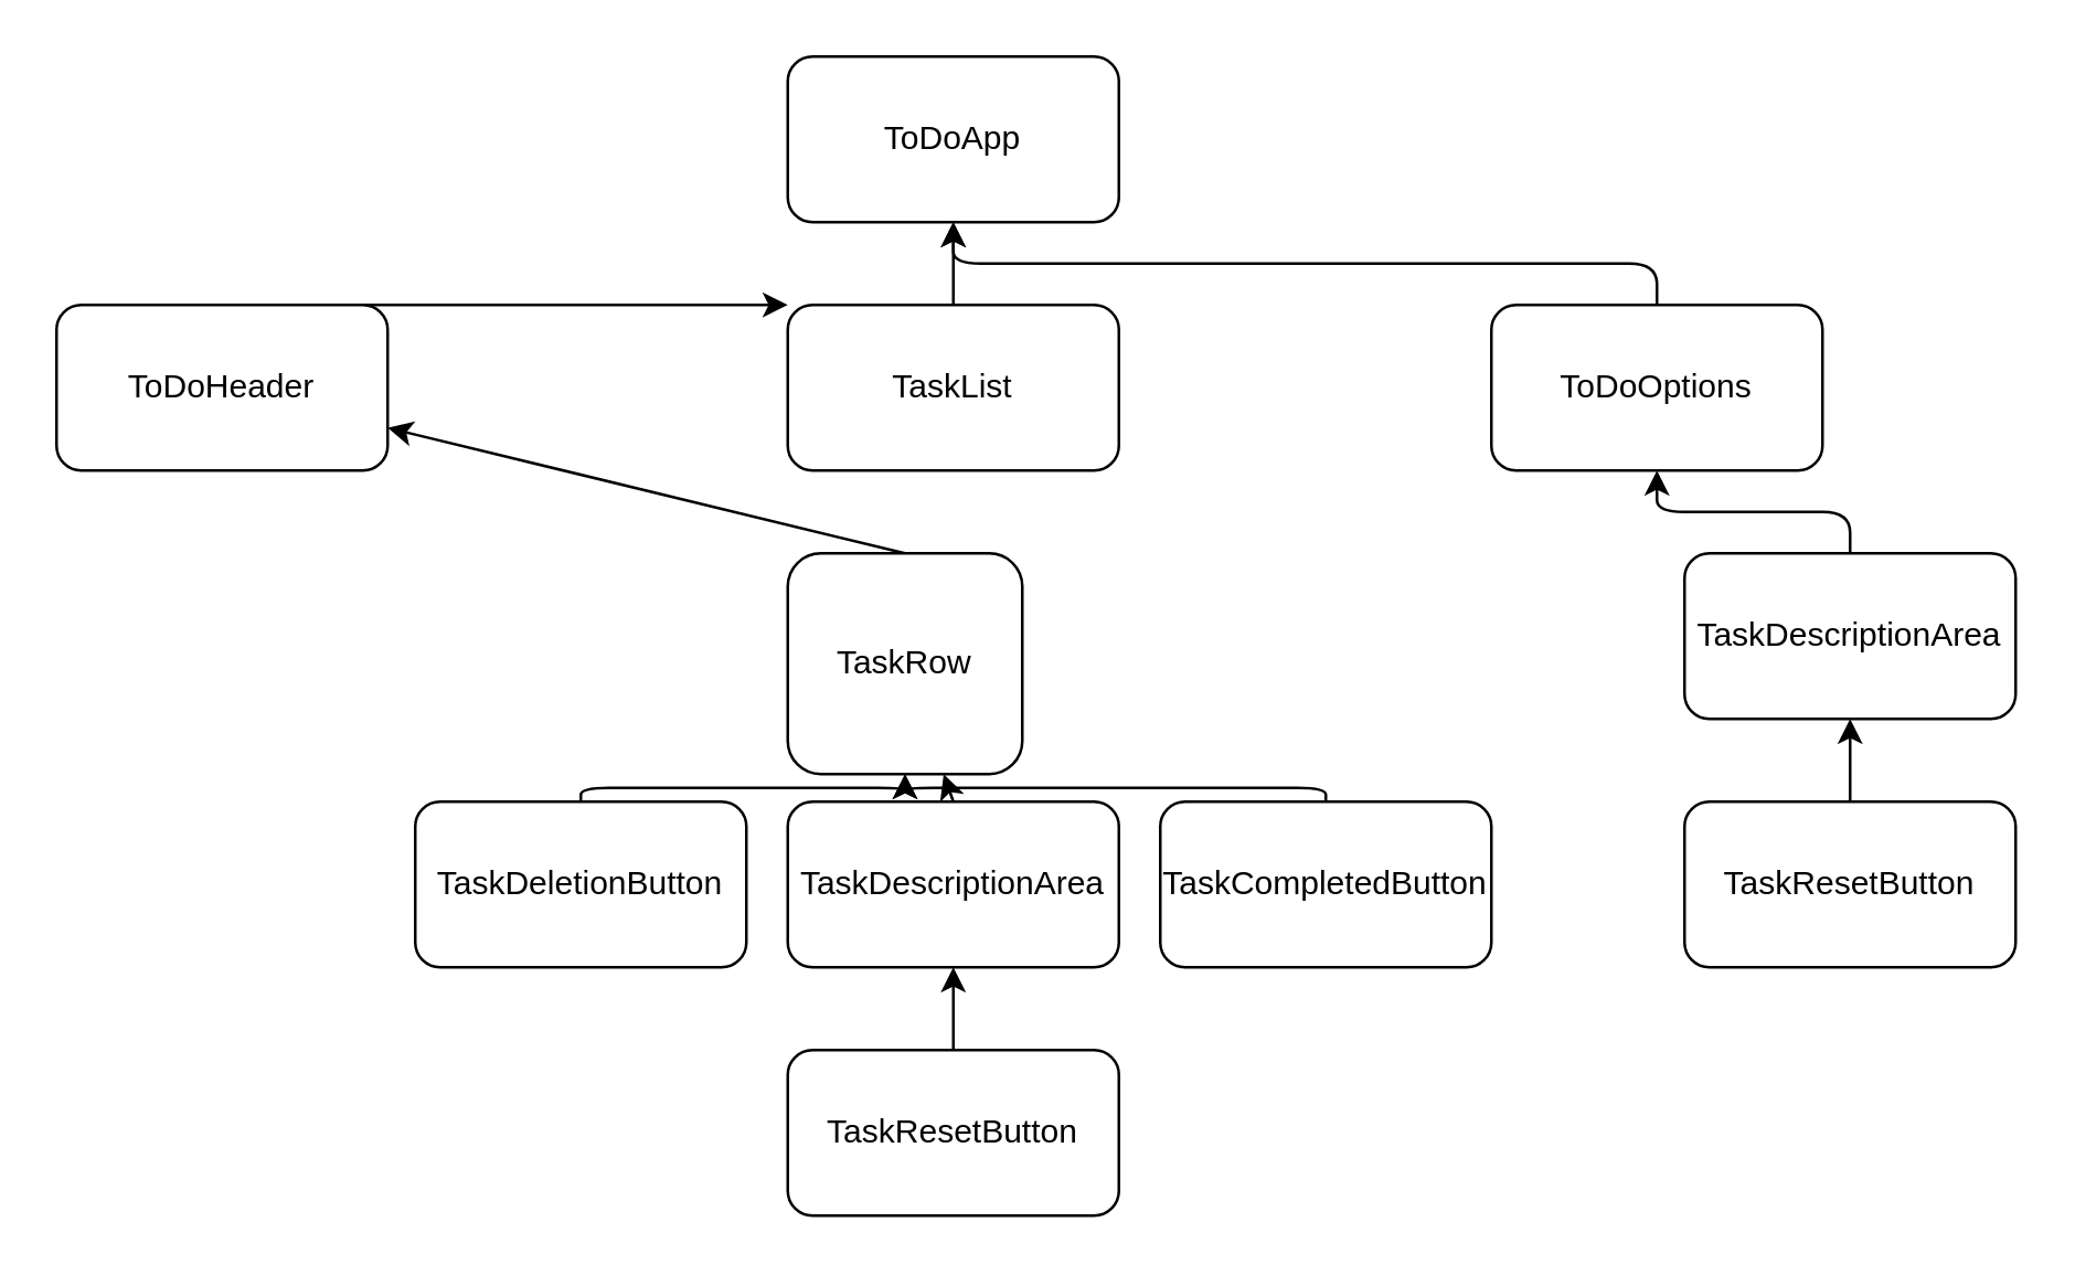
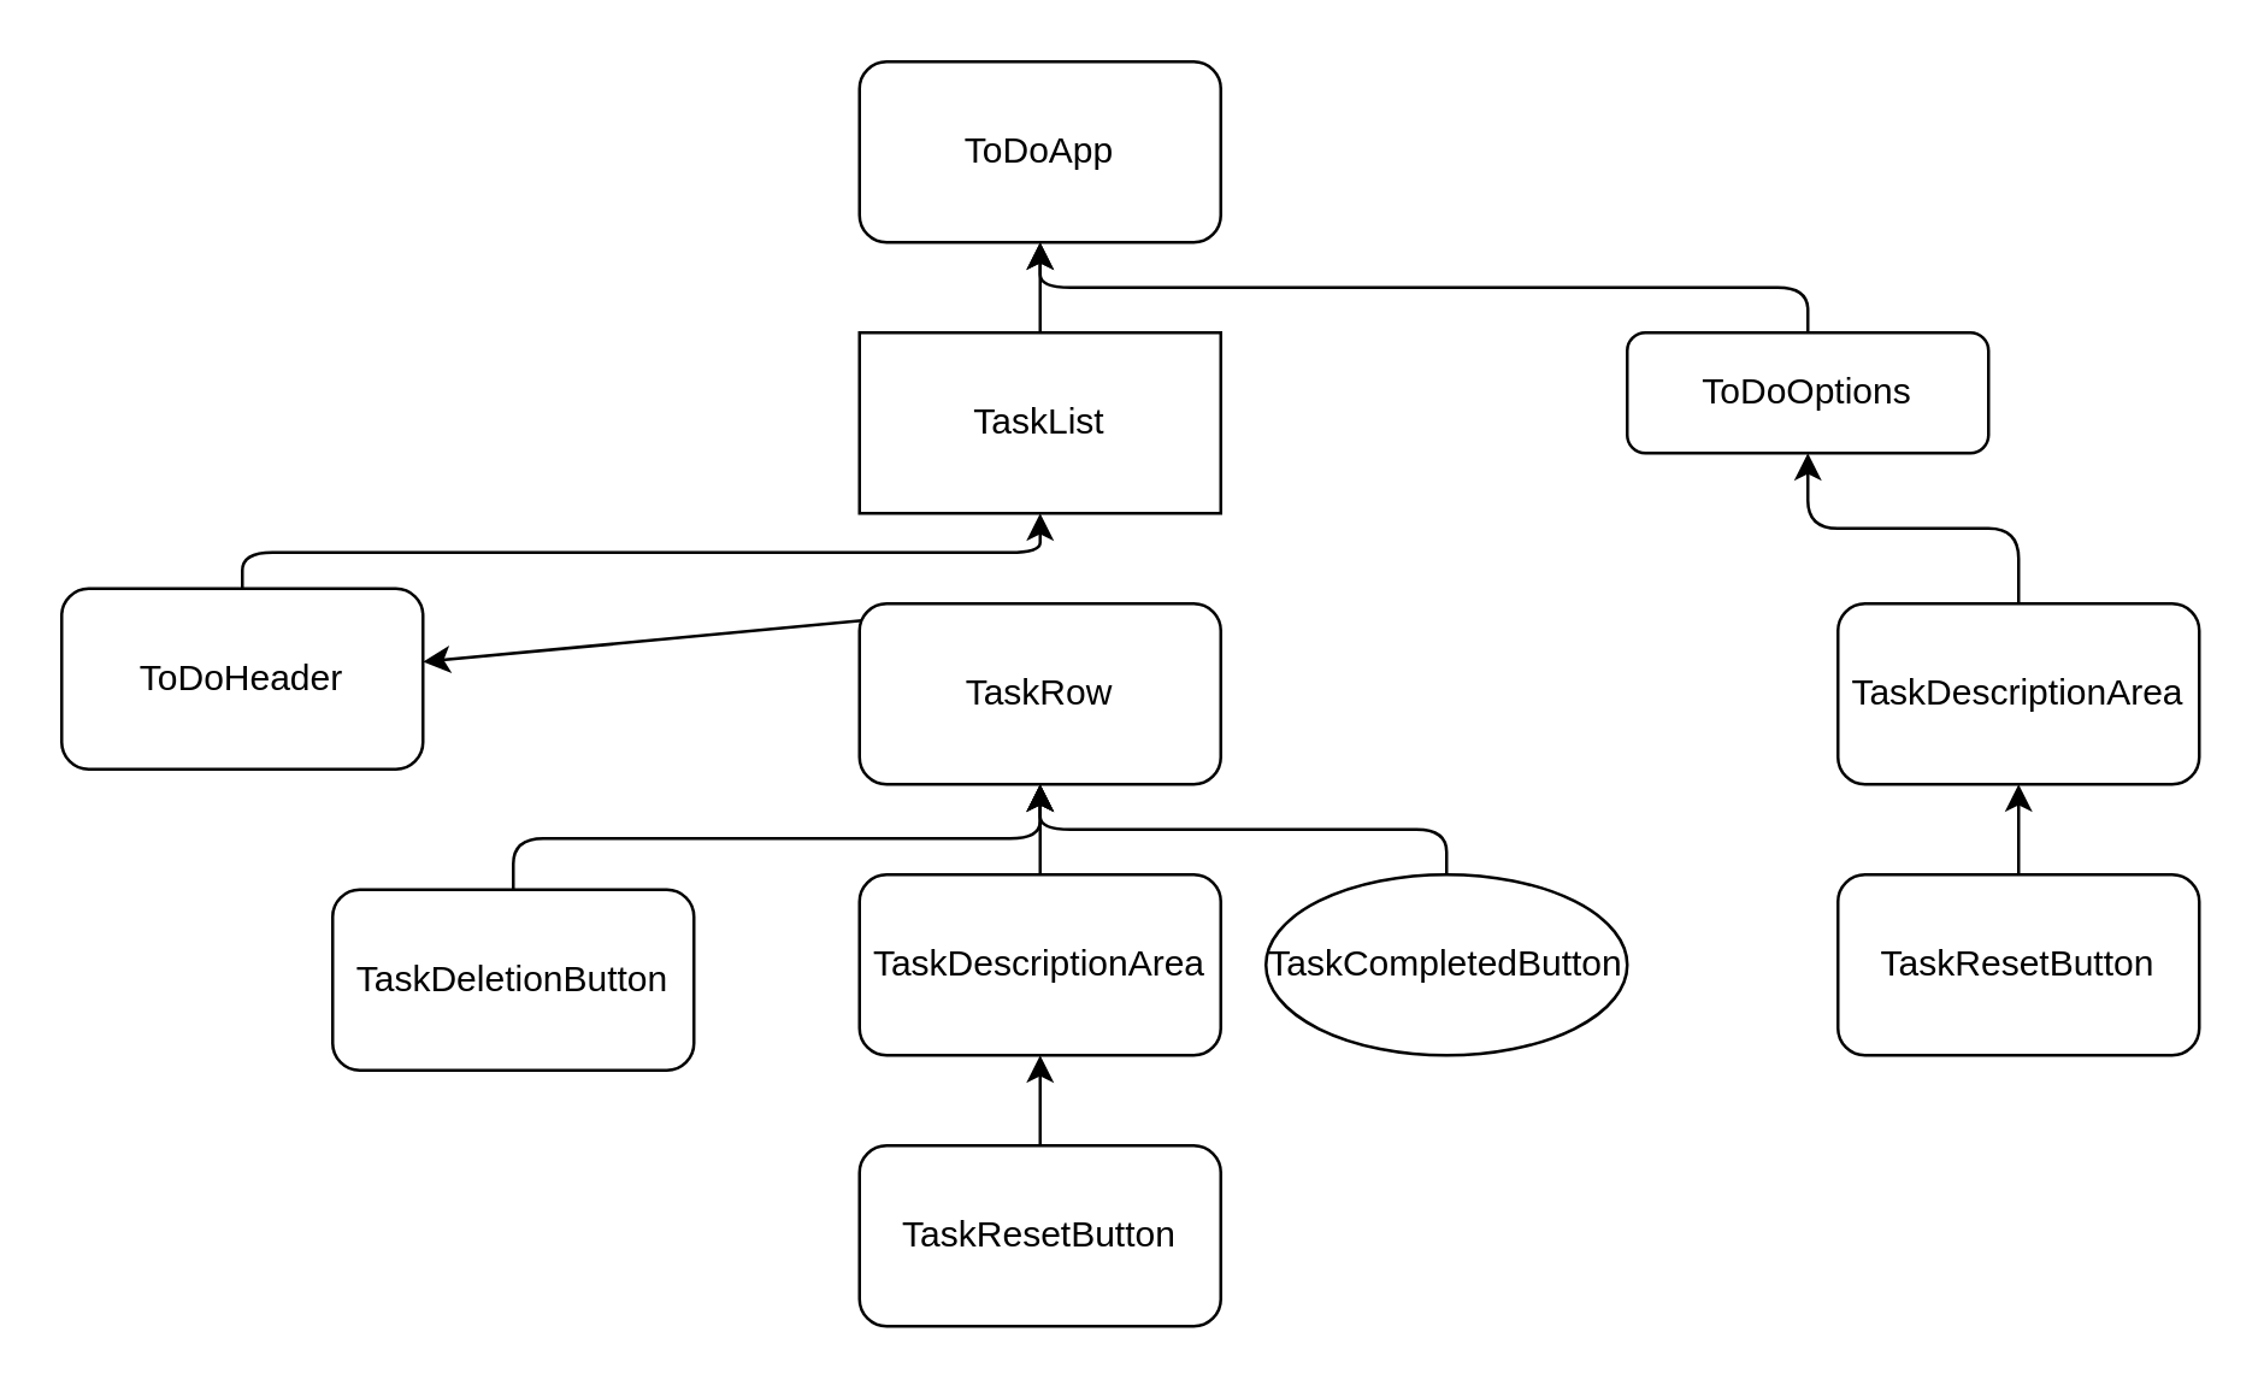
- <mxCell id="4" value="ToDoHeader" style="rounded=1;whiteSpace=wrap;html=1;" vertex="1" parent="1"><mxGeometry x="20" y="110" width="120" height="60" as="geometry" /></mxCell>
+ <mxCell id="4" value="ToDoHeader" style="rounded=1;whiteSpace=wrap;html=1;" vertex="1" parent="1"><mxGeometry x="20" y="195" width="120" height="60" as="geometry" /></mxCell>
- <mxCell id="8" value="TaskList" style="rounded=1;whiteSpace=wrap;html=1;" vertex="1" parent="1"><mxGeometry x="285" y="110" width="120" height="60" as="geometry" /></mxCell>
+ <mxCell id="8" value="TaskList" style="whiteSpace=wrap;html=1;rounded=0;" vertex="1" parent="1"><mxGeometry x="285" y="110" width="120" height="60" as="geometry" /></mxCell>
- <mxCell id="6" value="ToDoOptions" style="rounded=1;whiteSpace=wrap;html=1;" vertex="1" parent="1"><mxGeometry x="540" y="110" width="120" height="60" as="geometry" /></mxCell>
+ <mxCell id="6" value="ToDoOptions" style="rounded=1;whiteSpace=wrap;html=1;" vertex="1" parent="1"><mxGeometry x="540" y="110" width="120" height="40" as="geometry" /></mxCell>
- <mxCell id="10" value="TaskRow" style="rounded=1;whiteSpace=wrap;html=1;" vertex="1" parent="1"><mxGeometry x="285" y="200" width="85" height="80" as="geometry" /></mxCell>
+ <mxCell id="10" value="TaskRow" style="rounded=1;whiteSpace=wrap;html=1;" vertex="1" parent="1"><mxGeometry x="285" y="200" width="120" height="60" as="geometry" /></mxCell>
- <mxCell id="14" value="TaskDeletionButton" style="rounded=1;whiteSpace=wrap;html=1;" vertex="1" parent="1"><mxGeometry x="150" y="290" width="120" height="60" as="geometry" /></mxCell>
+ <mxCell id="14" value="TaskDeletionButton" style="rounded=1;whiteSpace=wrap;html=1;" vertex="1" parent="1"><mxGeometry x="110" y="295" width="120" height="60" as="geometry" /></mxCell>
- <mxCell id="12" value="TaskCompletedButton" style="rounded=1;whiteSpace=wrap;html=1;" vertex="1" parent="1"><mxGeometry x="420" y="290" width="120" height="60" as="geometry" /></mxCell>
+ <mxCell id="12" value="TaskCompletedButton" style="ellipse;whiteSpace=wrap;html=1;" vertex="1" parent="1"><mxGeometry x="420" y="290" width="120" height="60" as="geometry" /></mxCell>
